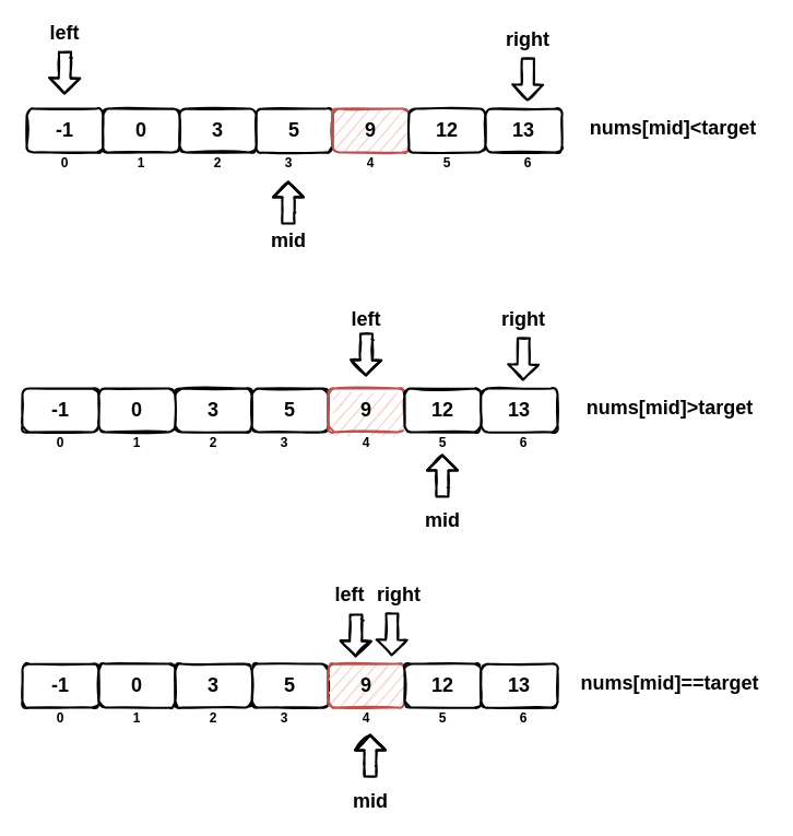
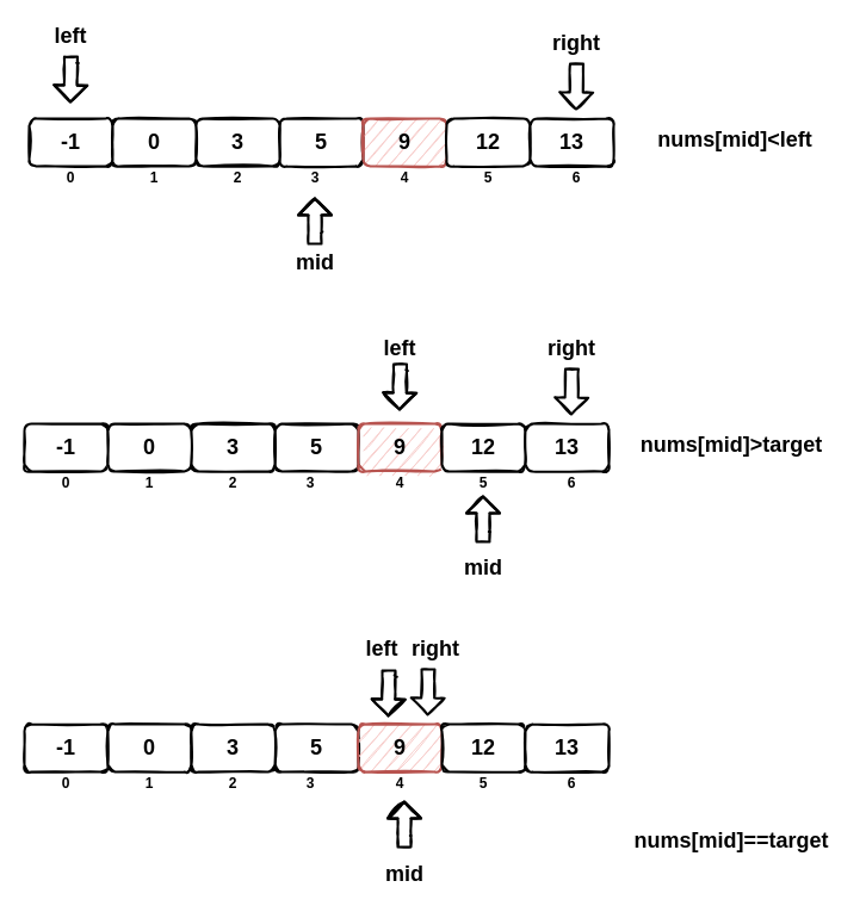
- <mxCell id="23" value="&lt;span style=&quot;font-size: 18px&quot;&gt;&lt;b&gt;nums[mid]&amp;lt;target&lt;/b&gt;&lt;/span&gt;" style="text;html=1;strokeColor=none;fillColor=none;align=center;verticalAlign=middle;whiteSpace=wrap;rounded=0;sketch=1;" parent="1" vertex="1"><mxGeometry x="528" y="102" width="176" height="29" as="geometry" /></mxCell>
+ <mxCell id="23" value="&lt;span style=&quot;font-size: 18px&quot;&gt;&lt;b&gt;nums[mid]&amp;lt;left&lt;/b&gt;&lt;/span&gt;" style="text;html=1;strokeColor=none;fillColor=none;align=center;verticalAlign=middle;whiteSpace=wrap;rounded=0;sketch=1;" parent="1" vertex="1"><mxGeometry x="528" y="102" width="176" height="29" as="geometry" /></mxCell>
- <mxCell id="71" value="&lt;span style=&quot;font-size: 18px&quot;&gt;&lt;b&gt;nums[mid]==target&lt;/b&gt;&lt;/span&gt;" style="text;html=1;strokeColor=none;fillColor=none;align=center;verticalAlign=middle;whiteSpace=wrap;rounded=0;sketch=1;" parent="1" vertex="1"><mxGeometry x="525" y="610" width="176" height="29" as="geometry" /></mxCell>
+ <mxCell id="71" value="&lt;span style=&quot;font-size: 18px&quot;&gt;&lt;b&gt;nums[mid]==target&lt;/b&gt;&lt;/span&gt;" style="text;html=1;strokeColor=none;fillColor=none;align=center;verticalAlign=middle;whiteSpace=wrap;rounded=0;sketch=1;" parent="1" vertex="1"><mxGeometry x="525" y="690" width="176" height="29" as="geometry" /></mxCell>
